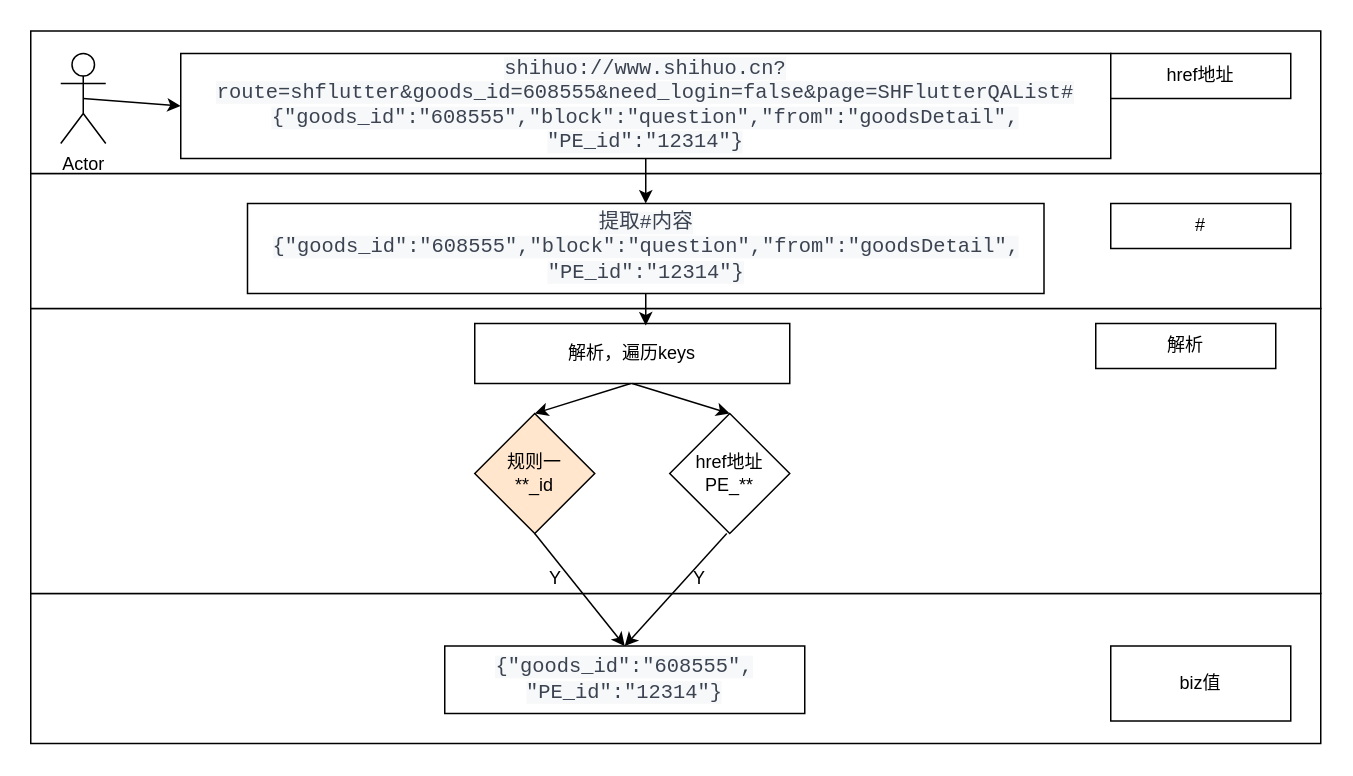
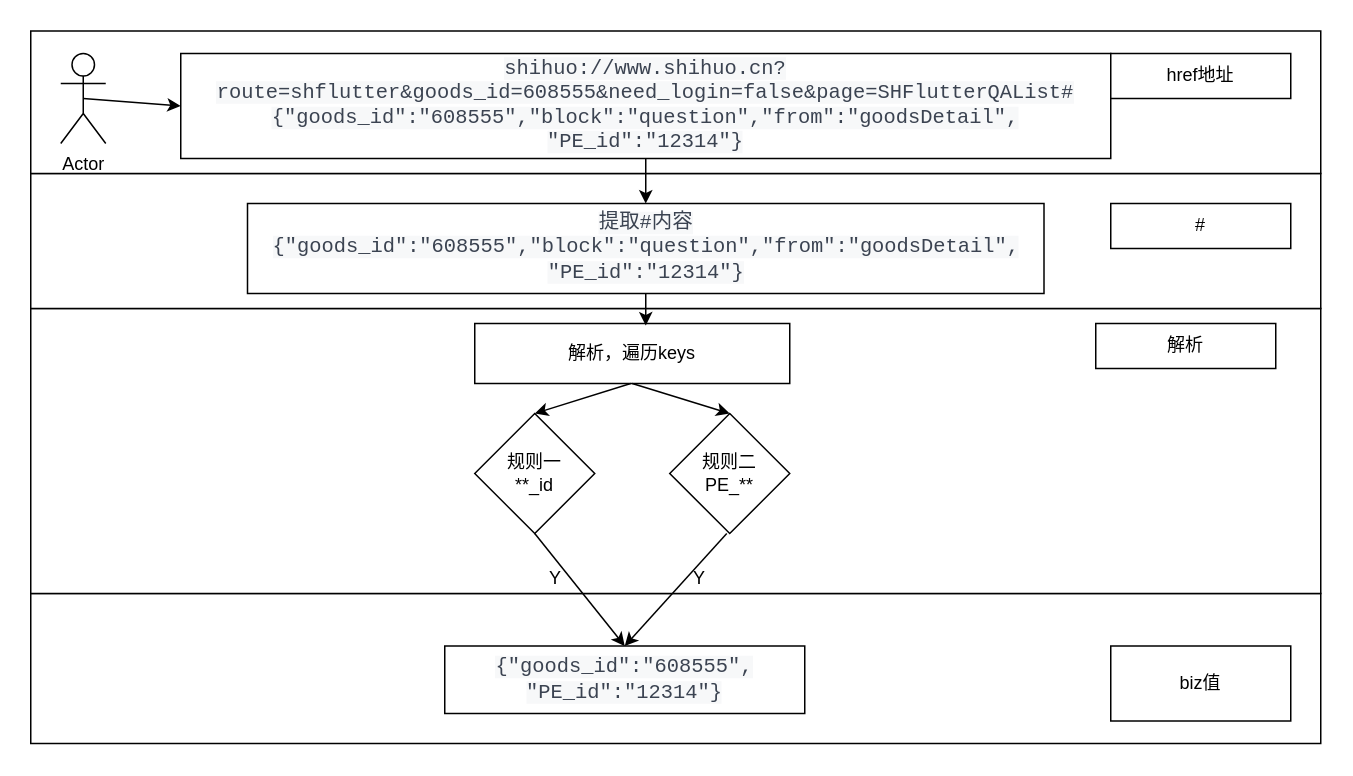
- <mxCell id="11" value="&lt;span&gt;规则一&lt;/span&gt;&lt;br&gt;&lt;span&gt;**_id&lt;/span&gt;" style="rhombus;whiteSpace=wrap;html=1;fillColor=#ffe6cc;" vertex="1" parent="1"><mxGeometry x="316" y="275" width="80" height="80" as="geometry" /></mxCell>
+ <mxCell id="11" value="&lt;span&gt;规则一&lt;/span&gt;&lt;br&gt;&lt;span&gt;**_id&lt;/span&gt;" style="rhombus;whiteSpace=wrap;html=1;" vertex="1" parent="1"><mxGeometry x="316" y="275" width="80" height="80" as="geometry" /></mxCell>
- <mxCell id="12" value="href地址&lt;br&gt;PE_**" style="rhombus;whiteSpace=wrap;html=1;" vertex="1" parent="1"><mxGeometry x="446" y="275" width="80" height="80" as="geometry" /></mxCell>
+ <mxCell id="12" value="规则二&lt;br&gt;PE_**" style="rhombus;whiteSpace=wrap;html=1;" vertex="1" parent="1"><mxGeometry x="446" y="275" width="80" height="80" as="geometry" /></mxCell>
